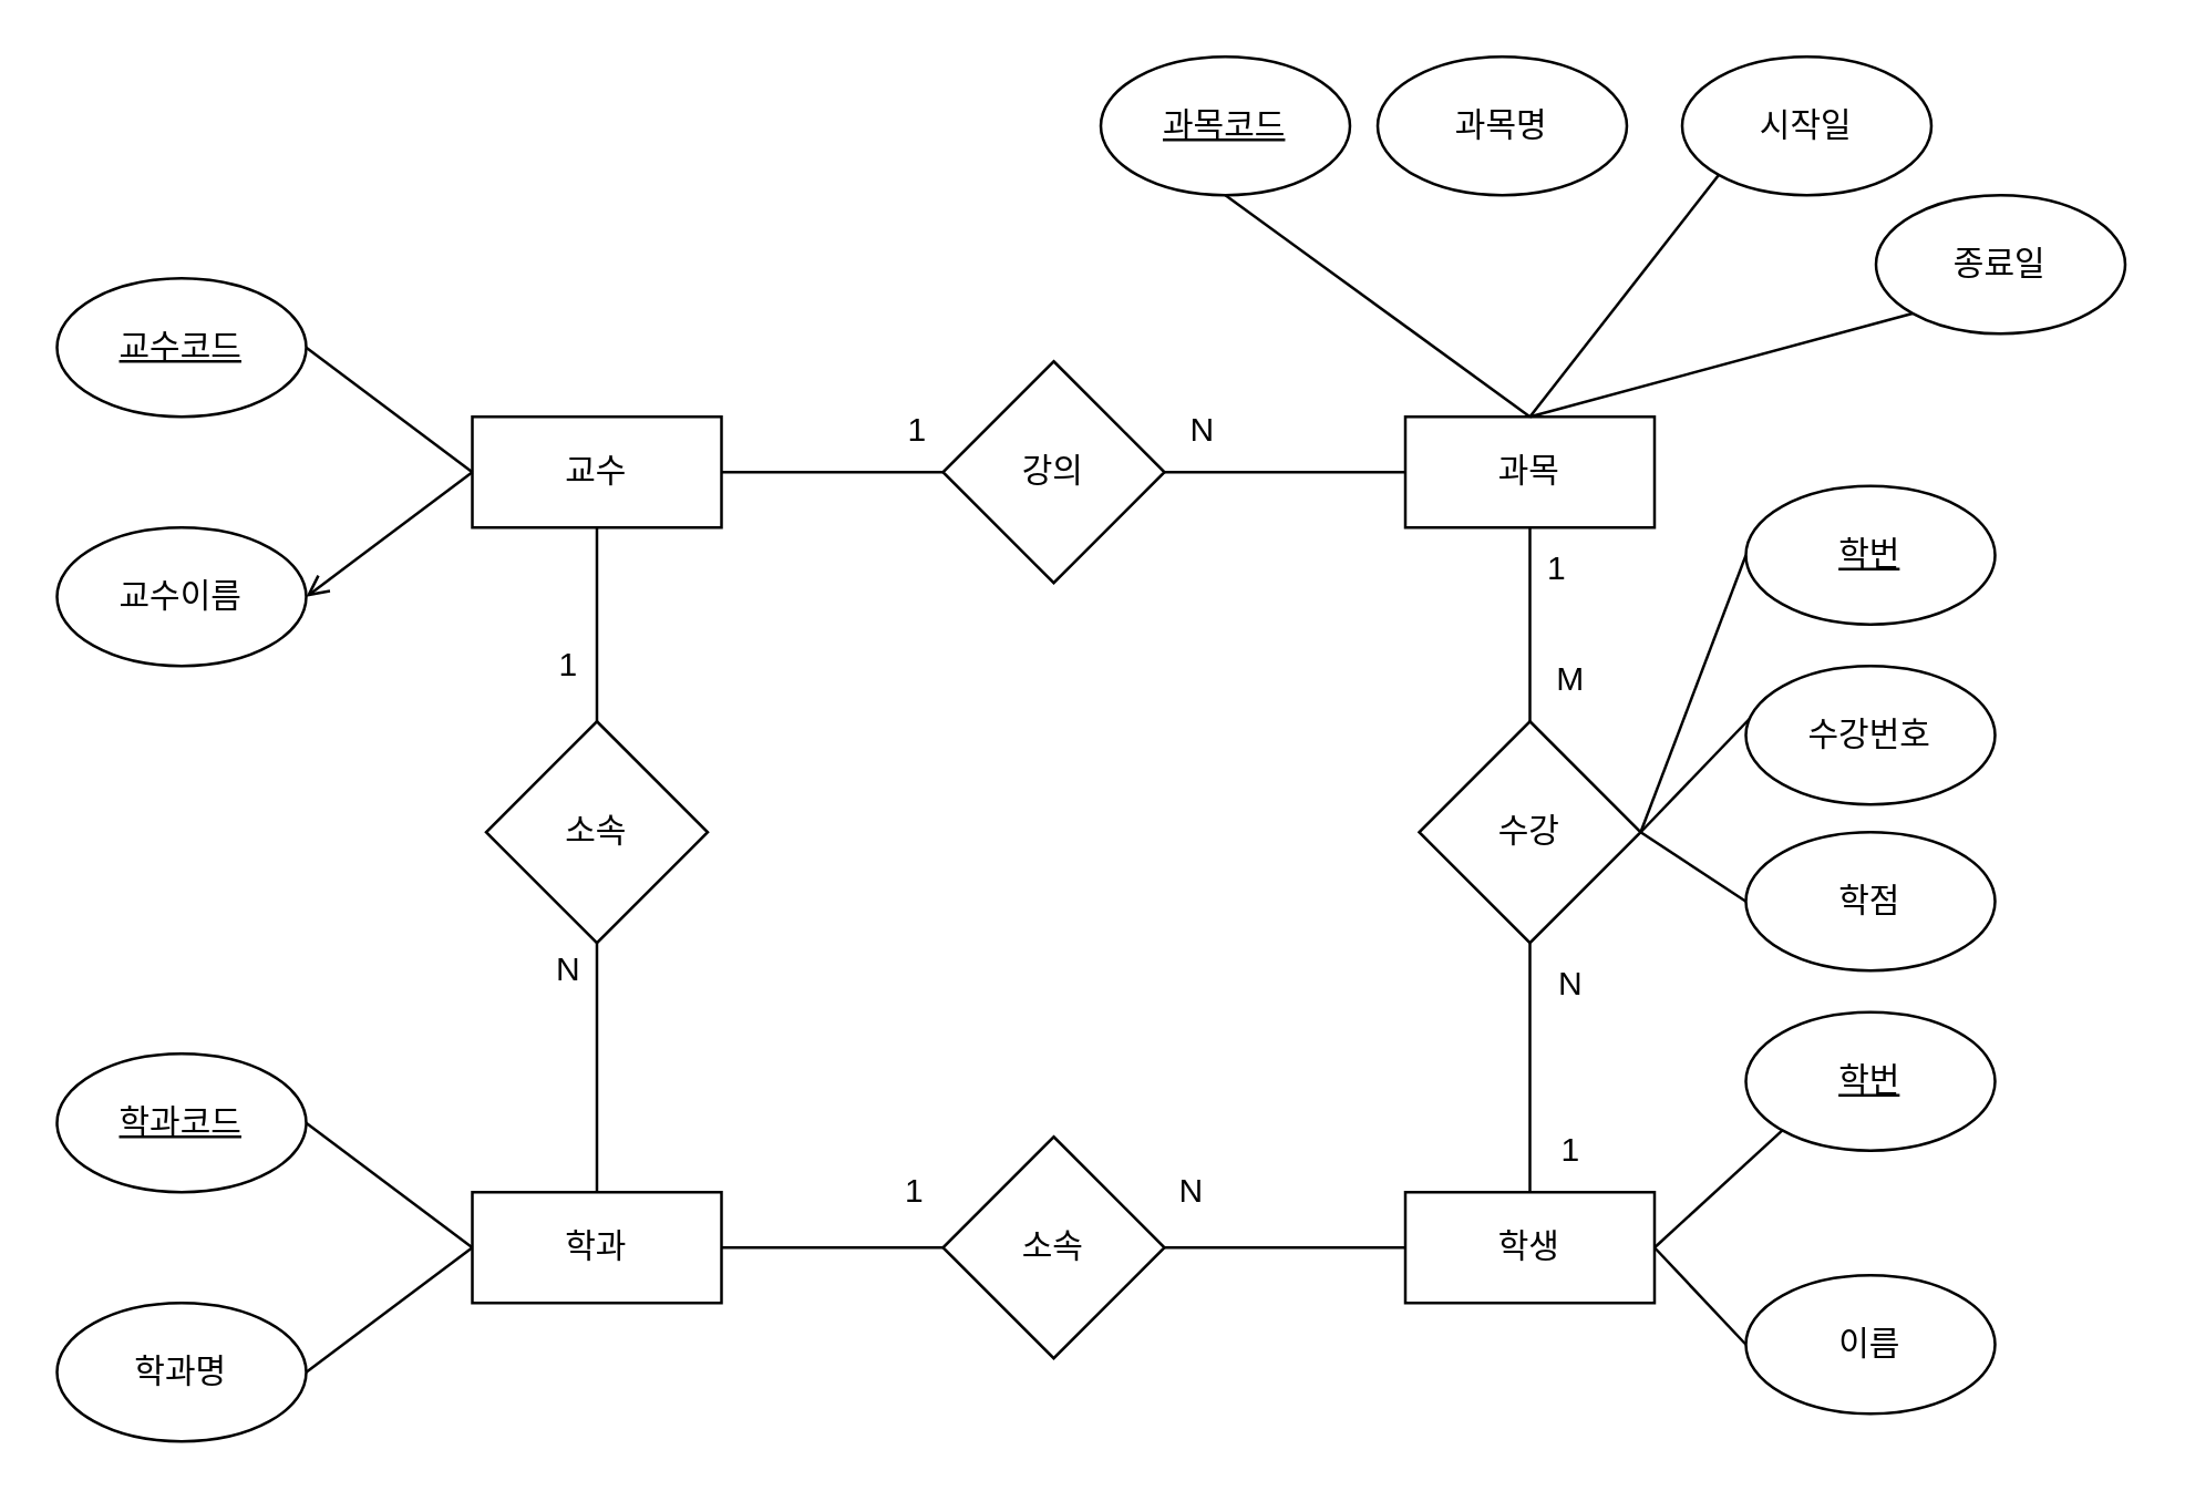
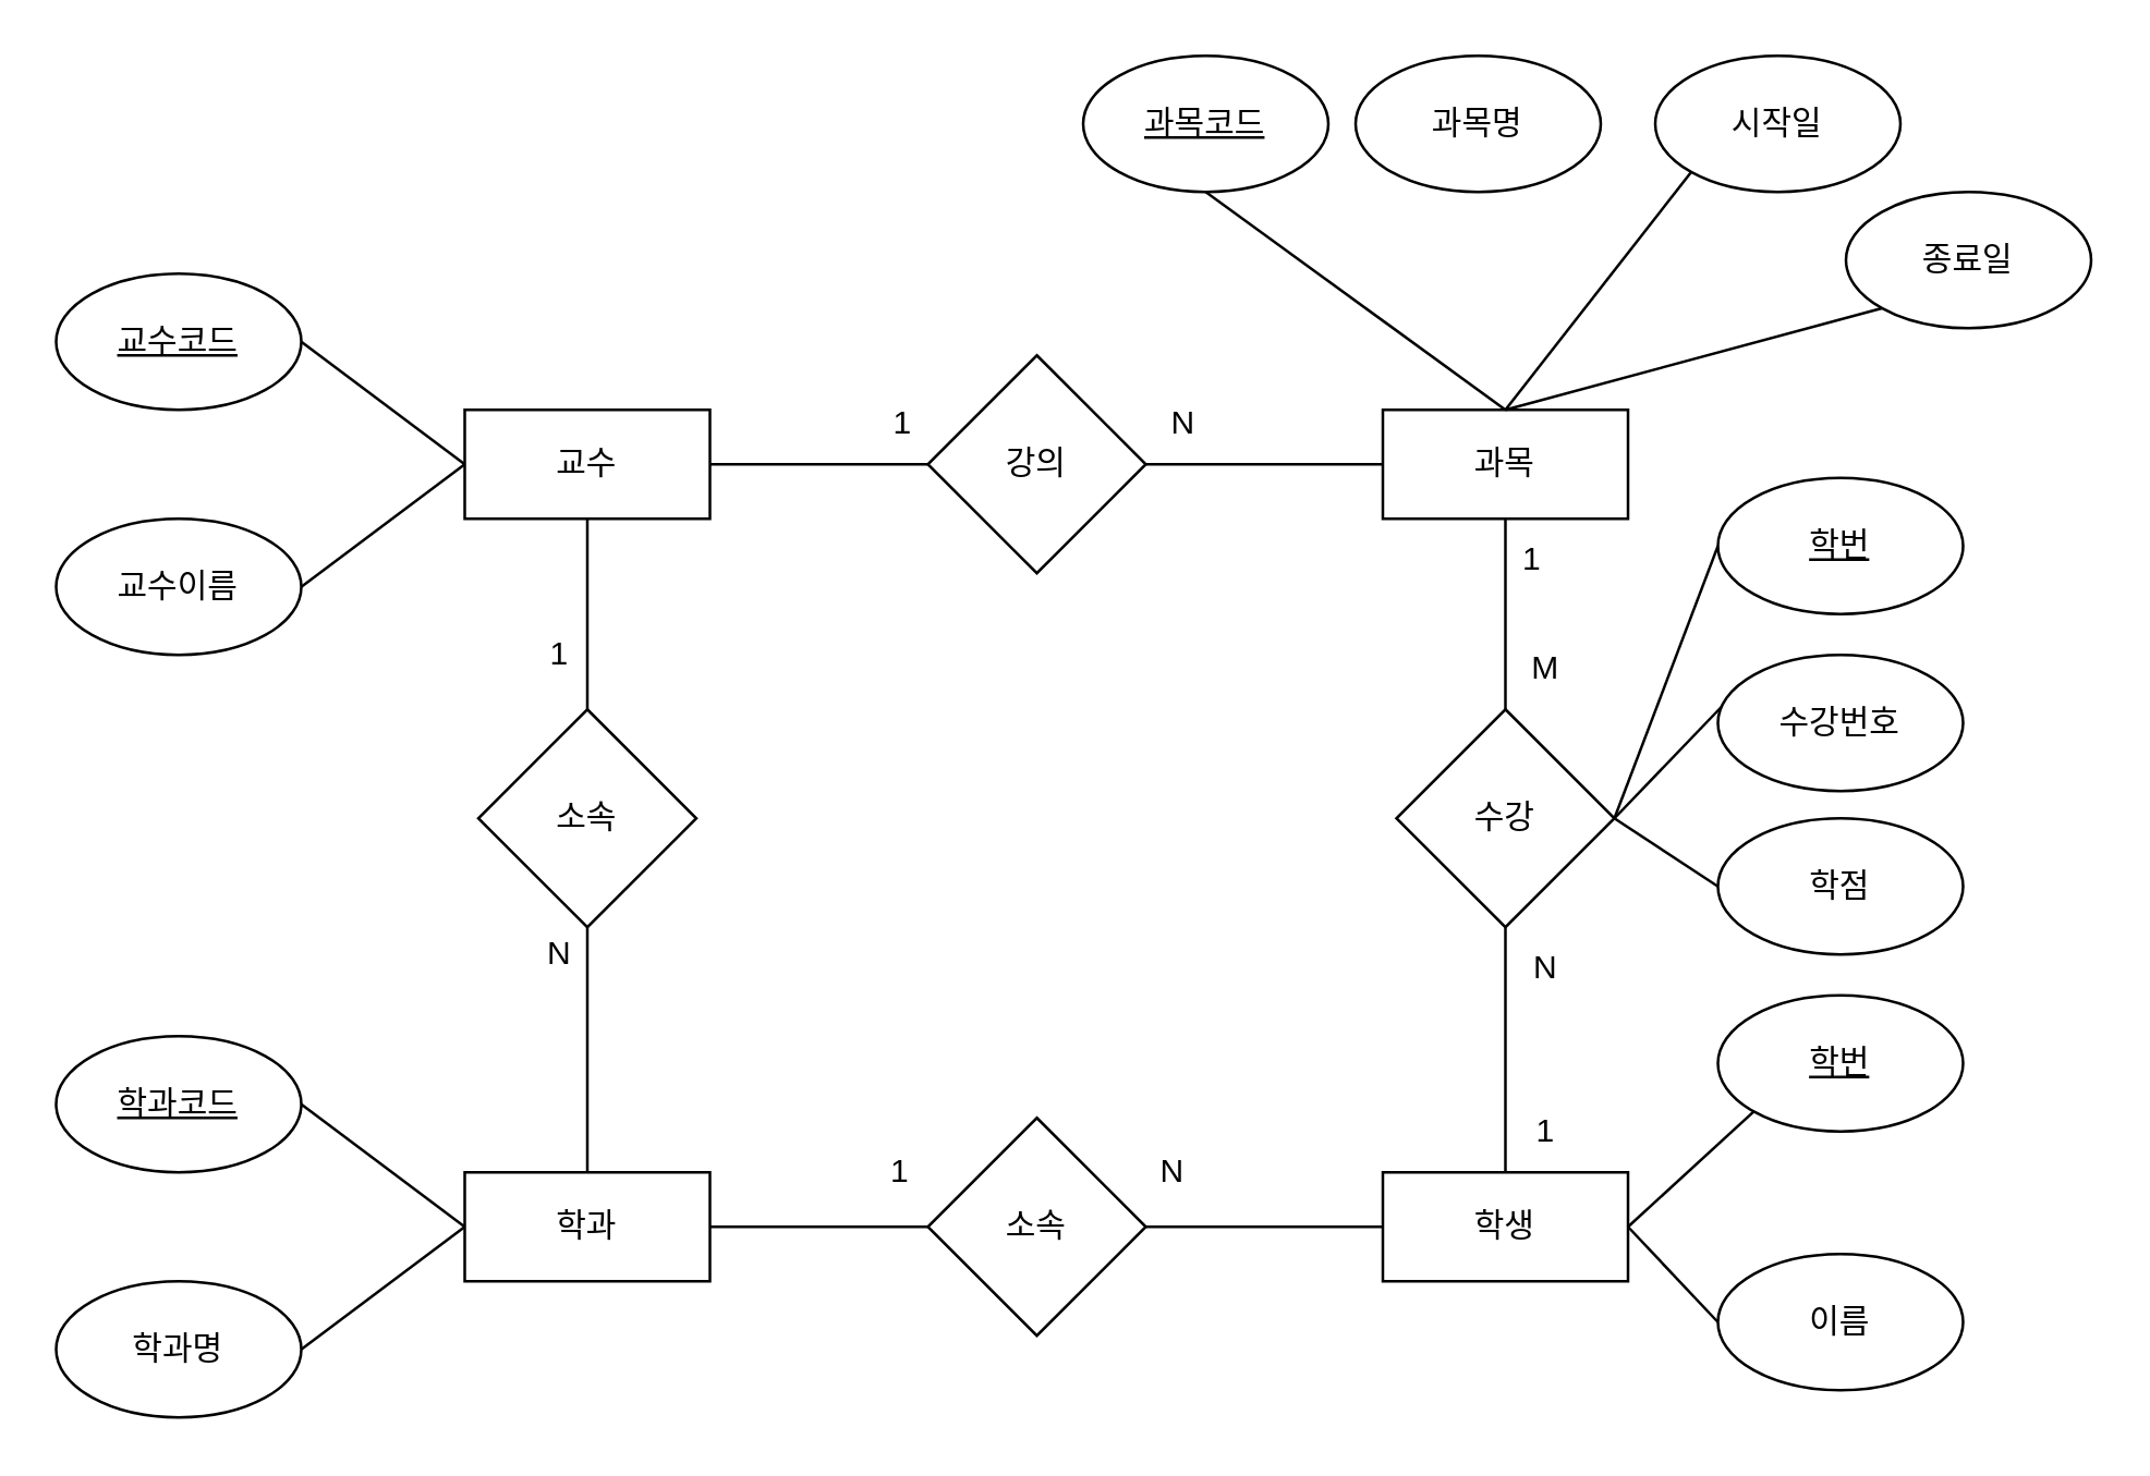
- <mxCell id="6" value="" style="endArrow=open;html=1;rounded=0;entryX=1;entryY=0.5;entryDx=0;entryDy=0;exitX=0;exitY=0.5;exitDx=0;exitDy=0;" edge="1" parent="1" source="3" target="4"><mxGeometry width="50" height="50" relative="1" as="geometry"><mxPoint x="180" y="180" as="sourcePoint" /><mxPoint x="120" y="105" as="targetPoint" /></mxGeometry></mxCell>
+ <mxCell id="6" value="" style="endArrow=none;html=1;rounded=0;entryX=1;entryY=0.5;entryDx=0;entryDy=0;exitX=0;exitY=0.5;exitDx=0;exitDy=0;" edge="1" parent="1" source="3" target="4"><mxGeometry width="50" height="50" relative="1" as="geometry"><mxPoint x="180" y="180" as="sourcePoint" /><mxPoint x="120" y="105" as="targetPoint" /></mxGeometry></mxCell>
